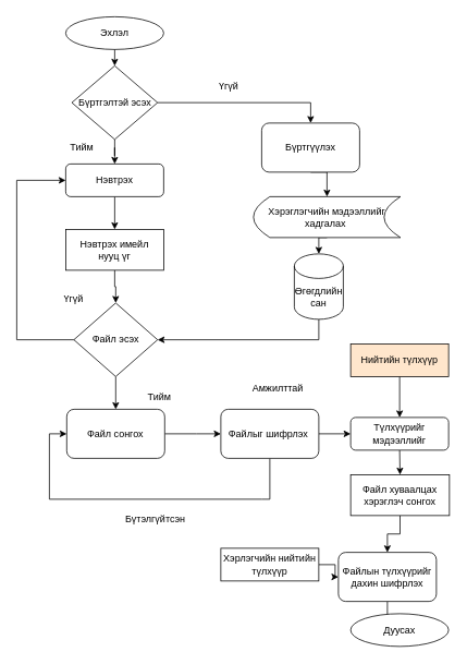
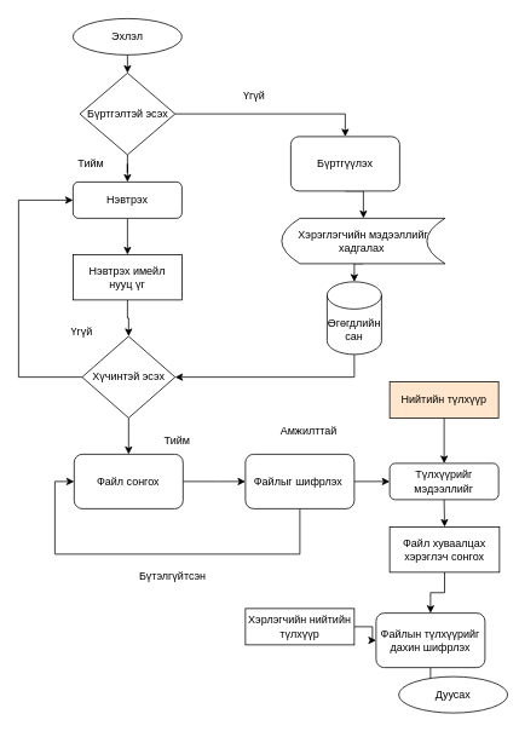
- <mxCell id="14" value="Файл эсэх" style="rhombus;whiteSpace=wrap;html=1;" parent="1" vertex="1"><mxGeometry x="90" y="370" width="102.5" height="90" as="geometry" /></mxCell>
+ <mxCell id="14" value="Хүчинтэй эсэх" style="rhombus;whiteSpace=wrap;html=1;" parent="1" vertex="1"><mxGeometry x="90" y="370" width="102.5" height="90" as="geometry" /></mxCell>
- <mxCell id="26" value="Дуусах" style="ellipse;whiteSpace=wrap;html=1;" parent="1" vertex="1"><mxGeometry x="429" y="750" width="120" height="40" as="geometry" /></mxCell>
+ <mxCell id="26" value="Дуусах" style="ellipse;whiteSpace=wrap;html=1;" parent="1" vertex="1"><mxGeometry x="439" y="745" width="120" height="40" as="geometry" /></mxCell>
